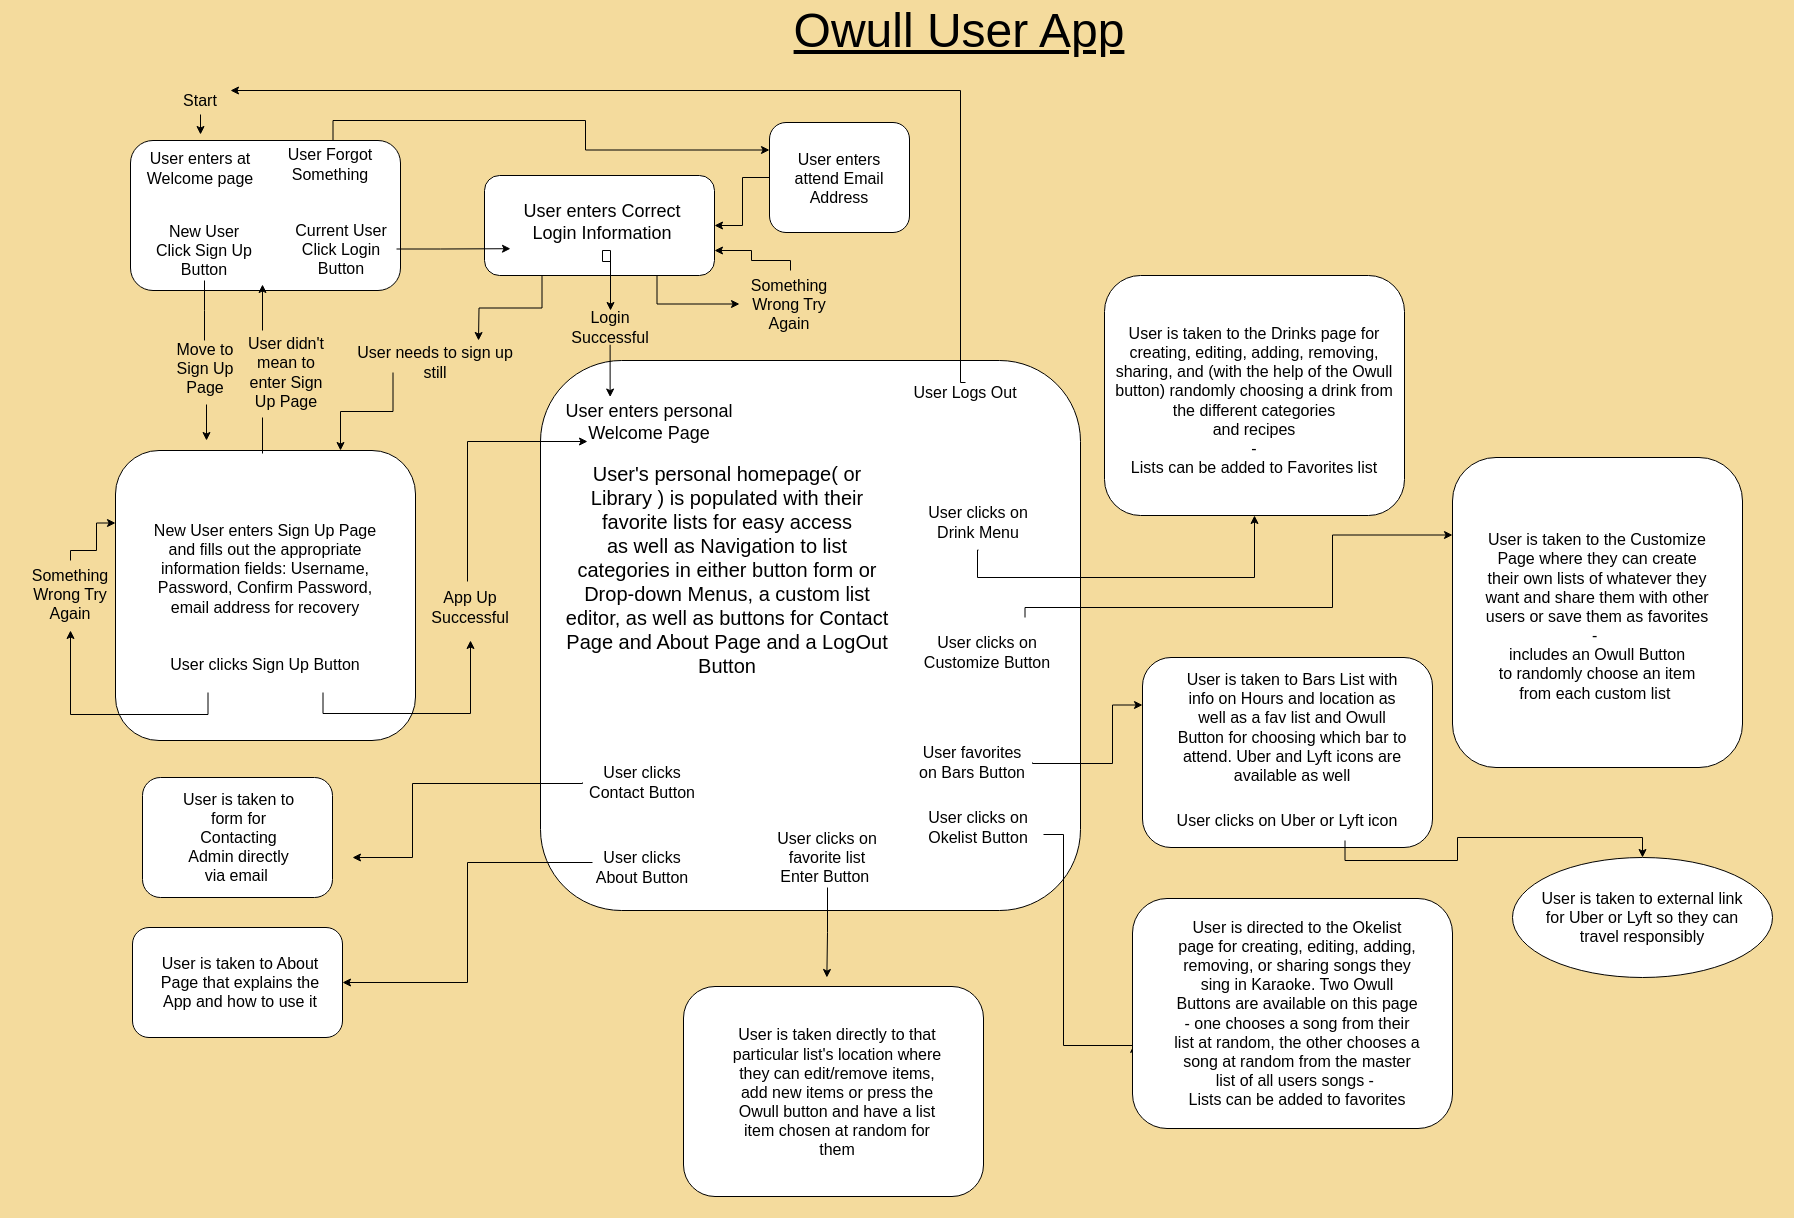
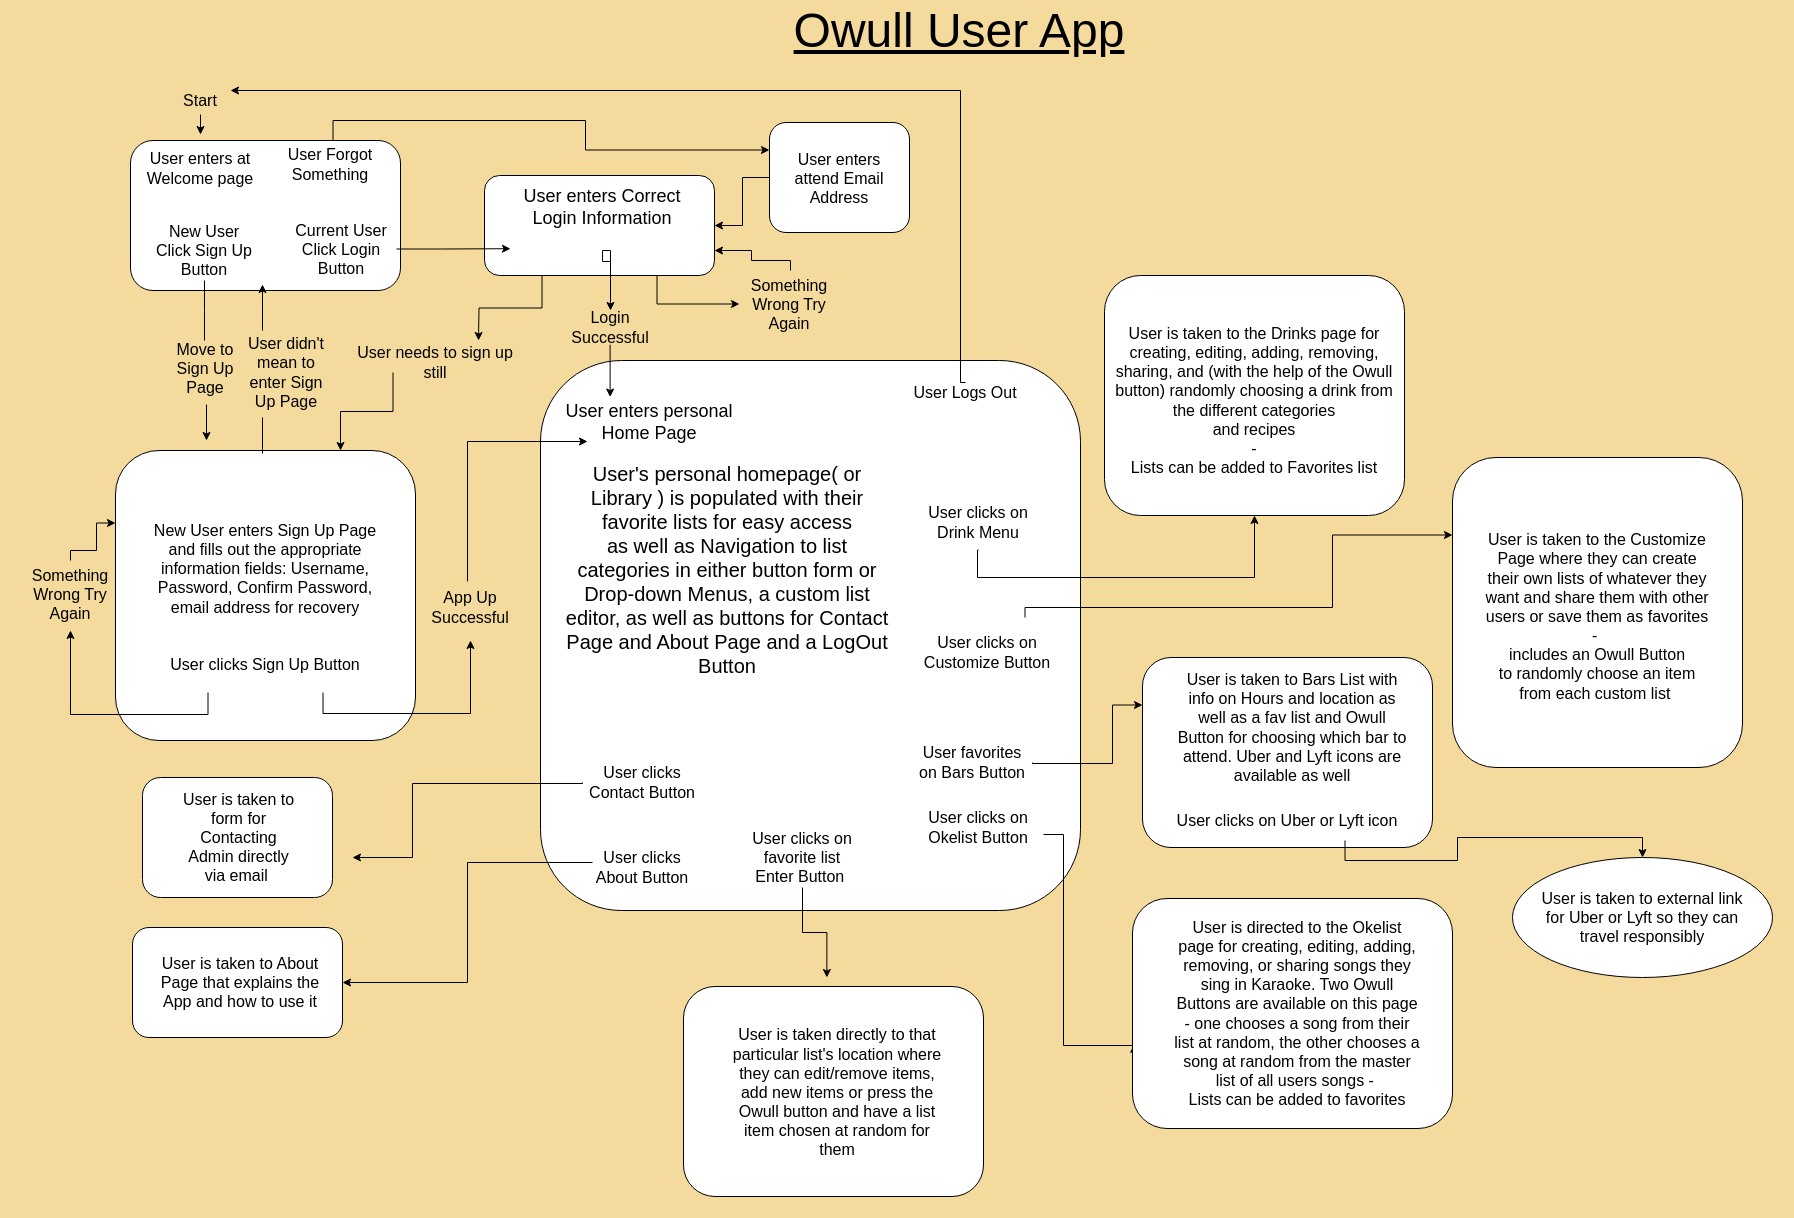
- <mxCell id="30" value="User enters Correct Login Information" style="text;html=1;strokeColor=none;fillColor=none;align=center;verticalAlign=middle;whiteSpace=wrap;rounded=0;fontSize=18;" parent="1" vertex="1"><mxGeometry x="522" y="212" width="160" height="20" as="geometry" /></mxCell>
+ <mxCell id="30" value="User enters Correct Login Information" style="text;html=1;strokeColor=none;fillColor=none;align=center;verticalAlign=middle;whiteSpace=wrap;rounded=0;fontSize=18;" parent="1" vertex="1"><mxGeometry x="522" y="197" width="160" height="20" as="geometry" /></mxCell>
- <mxCell id="28" value="User enters personal Welcome Page" style="text;html=1;strokeColor=none;fillColor=none;align=center;verticalAlign=middle;whiteSpace=wrap;rounded=0;fontSize=18;" parent="1" vertex="1"><mxGeometry x="559" y="382" width="180" height="80" as="geometry" /></mxCell>
+ <mxCell id="28" value="User enters personal Home Page" style="text;html=1;strokeColor=none;fillColor=none;align=center;verticalAlign=middle;whiteSpace=wrap;rounded=0;fontSize=18;" parent="1" vertex="1"><mxGeometry x="559" y="382" width="180" height="80" as="geometry" /></mxCell>
- <mxCell id="55" value="User clicks on favorite list&lt;br&gt;Enter Button&amp;nbsp;" style="text;html=1;strokeColor=none;fillColor=none;align=center;verticalAlign=middle;whiteSpace=wrap;rounded=0;fontSize=16;" vertex="1" parent="1"><mxGeometry x="772" y="827" width="110" height="60" as="geometry" /></mxCell>
+ <mxCell id="55" value="User clicks on favorite list&lt;br&gt;Enter Button&amp;nbsp;" style="text;html=1;strokeColor=none;fillColor=none;align=center;verticalAlign=middle;whiteSpace=wrap;rounded=0;fontSize=16;" vertex="1" parent="1"><mxGeometry x="747" y="827" width="110" height="60" as="geometry" /></mxCell>
